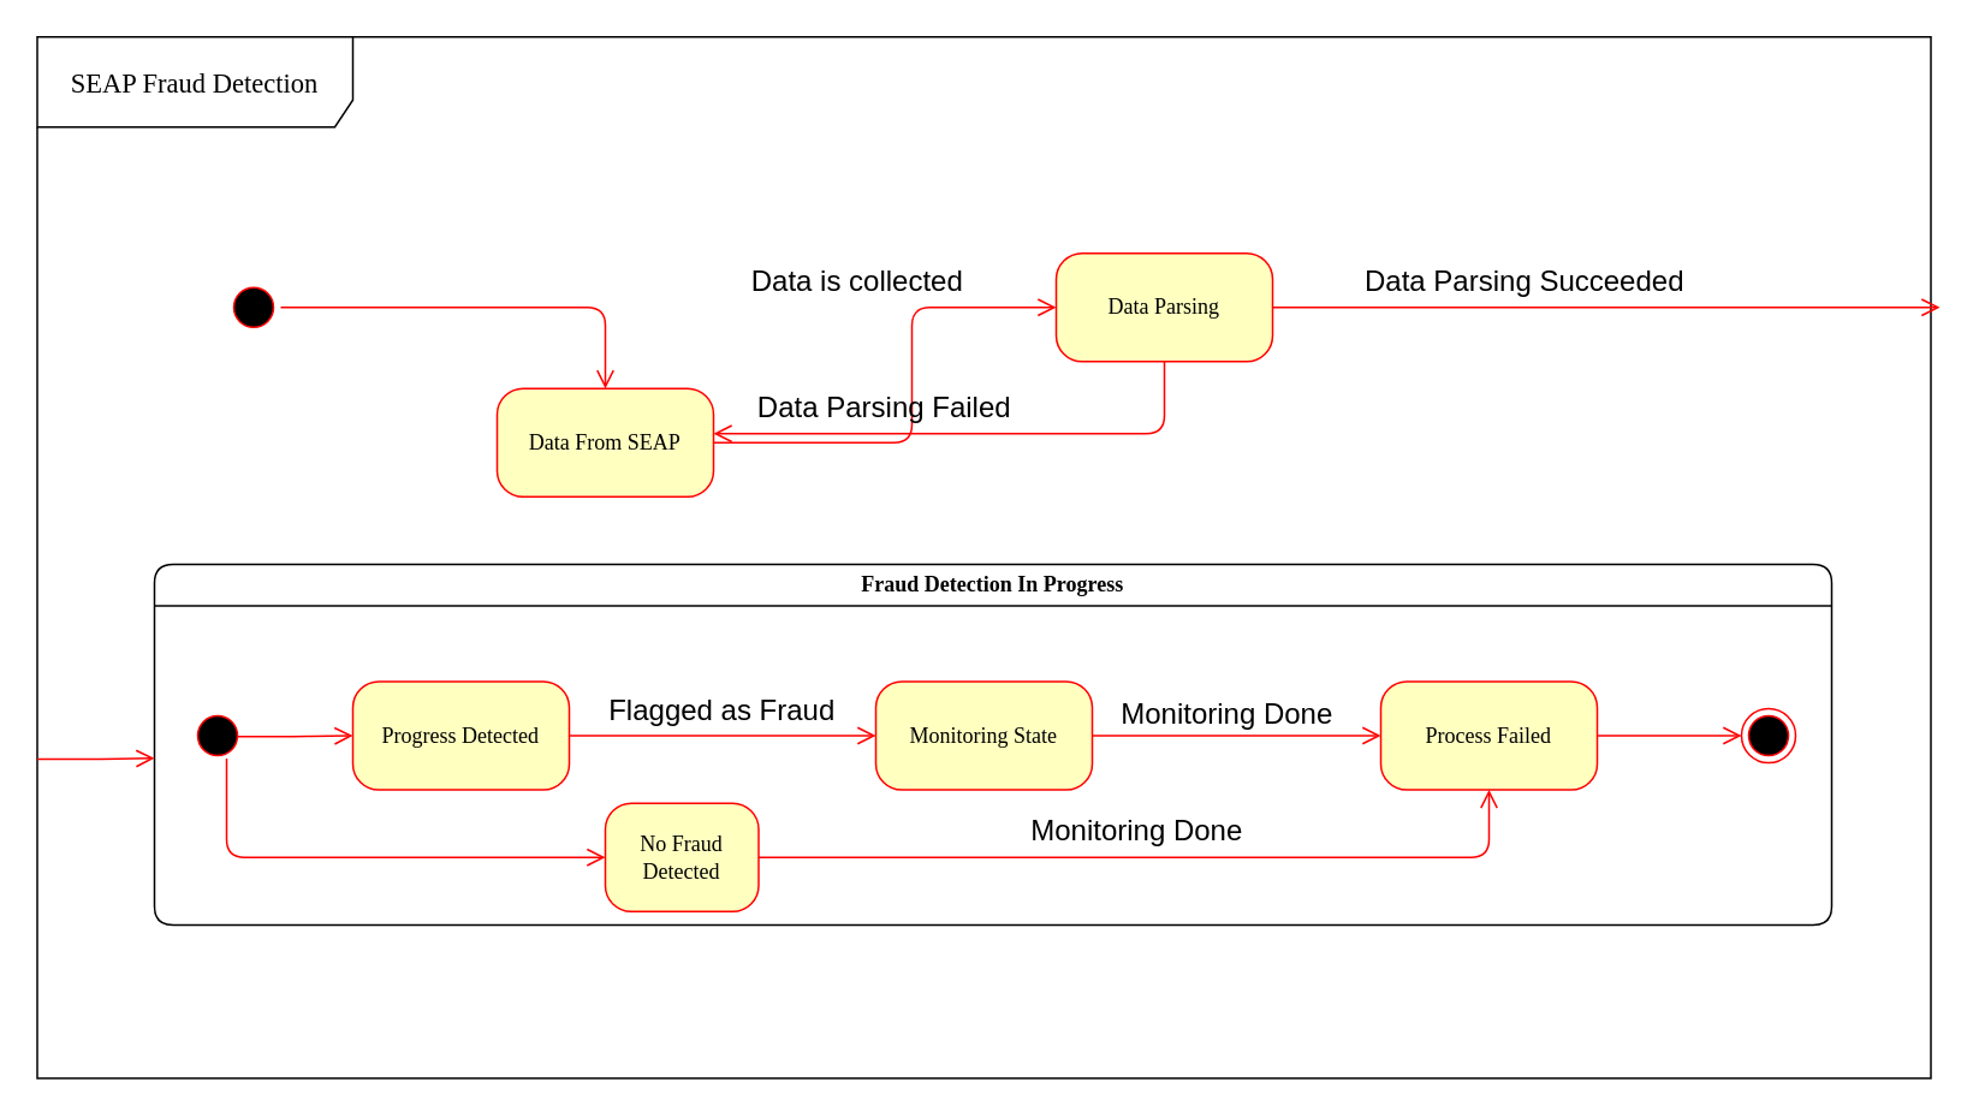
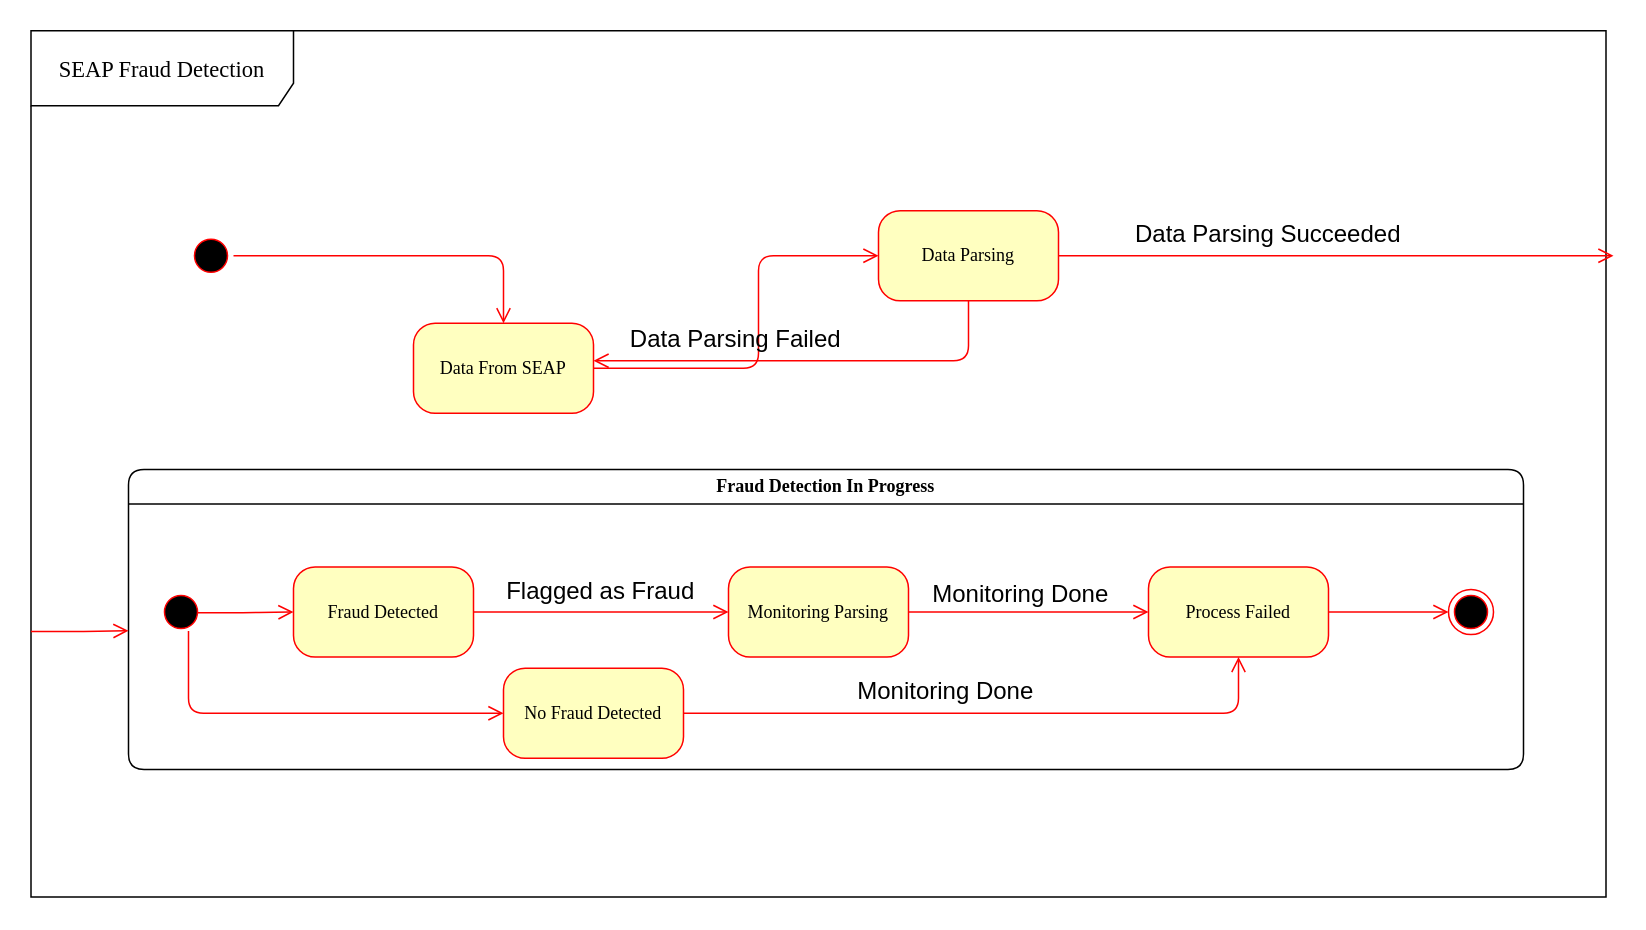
- <mxCell id="22" value="Data is collected" style="text;html=1;align=center;verticalAlign=middle;whiteSpace=wrap;rounded=0;fontSize=16;" vertex="1" parent="1"><mxGeometry x="395" y="140" width="160" height="30" as="geometry" /></mxCell>
- <mxCell id="9" value="Progress Detected" style="rounded=1;whiteSpace=wrap;html=1;arcSize=24;fillColor=#ffffc0;strokeColor=#ff0000;shadow=0;comic=0;labelBackgroundColor=none;fontFamily=Verdana;fontSize=12;fontColor=#000000;align=center;" parent="7" vertex="1"><mxGeometry x="110" y="65" width="120" height="60" as="geometry" /></mxCell>
+ <mxCell id="9" value="Fraud Detected" style="rounded=1;whiteSpace=wrap;html=1;arcSize=24;fillColor=#ffffc0;strokeColor=#ff0000;shadow=0;comic=0;labelBackgroundColor=none;fontFamily=Verdana;fontSize=12;fontColor=#000000;align=center;" parent="7" vertex="1"><mxGeometry x="110" y="65" width="120" height="60" as="geometry" /></mxCell>
- <mxCell id="14" value="Monitoring State" style="rounded=1;whiteSpace=wrap;html=1;arcSize=24;fillColor=#ffffc0;strokeColor=#ff0000;shadow=0;comic=0;labelBackgroundColor=none;fontFamily=Verdana;fontSize=12;fontColor=#000000;align=center;" parent="7" vertex="1"><mxGeometry x="400" y="65" width="120" height="60" as="geometry" /></mxCell>
+ <mxCell id="14" value="Monitoring Parsing" style="rounded=1;whiteSpace=wrap;html=1;arcSize=24;fillColor=#ffffc0;strokeColor=#ff0000;shadow=0;comic=0;labelBackgroundColor=none;fontFamily=Verdana;fontSize=12;fontColor=#000000;align=center;" parent="7" vertex="1"><mxGeometry x="400" y="65" width="120" height="60" as="geometry" /></mxCell>
- <mxCell id="27" value="No Fraud Detected" style="rounded=1;whiteSpace=wrap;html=1;arcSize=24;fillColor=#ffffc0;strokeColor=#ff0000;shadow=0;comic=0;labelBackgroundColor=none;fontFamily=Verdana;fontSize=12;fontColor=#000000;align=center;" vertex="1" parent="1"><mxGeometry x="335" y="445" width="85" height="60" as="geometry" /></mxCell>
+ <mxCell id="27" value="No Fraud Detected" style="rounded=1;whiteSpace=wrap;html=1;arcSize=24;fillColor=#ffffc0;strokeColor=#ff0000;shadow=0;comic=0;labelBackgroundColor=none;fontFamily=Verdana;fontSize=12;fontColor=#000000;align=center;" vertex="1" parent="1"><mxGeometry x="335" y="445" width="120" height="60" as="geometry" /></mxCell>
